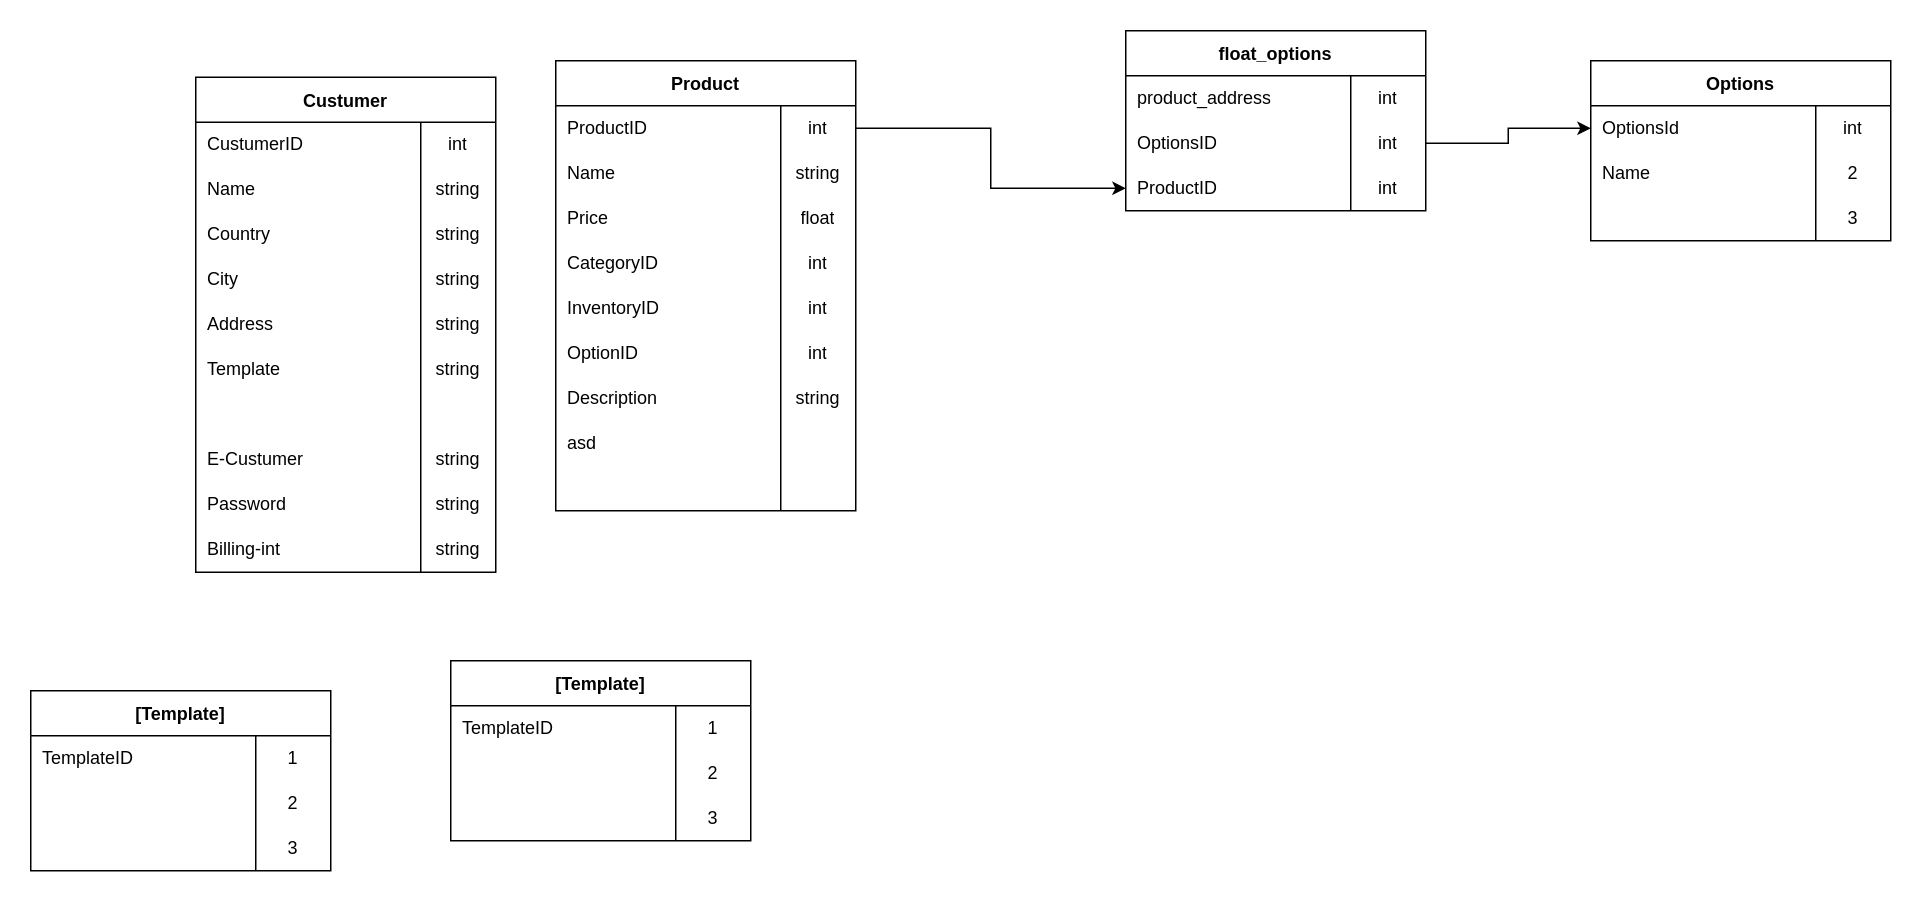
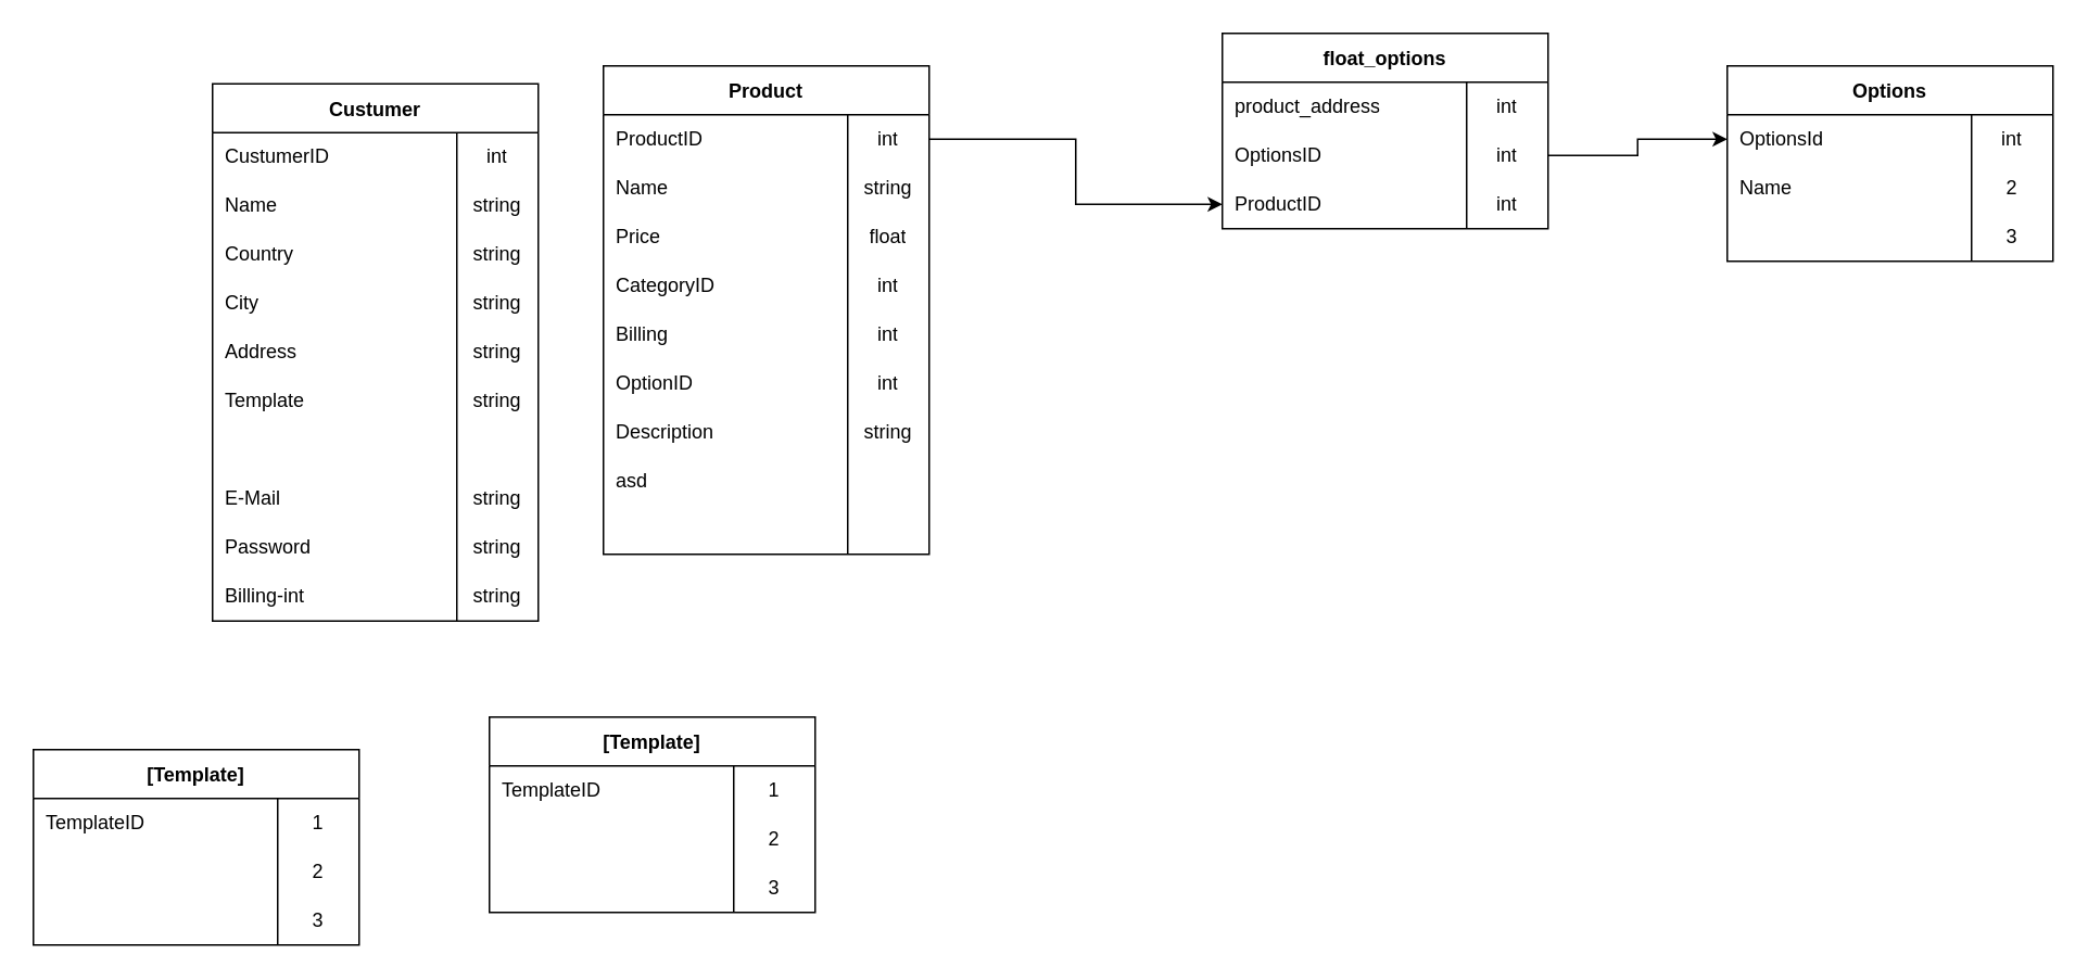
- <mxCell id="16" value="InventoryID" style="shape=partialRectangle;html=1;whiteSpace=wrap;connectable=0;fillColor=none;top=0;left=0;bottom=0;right=0;overflow=hidden;align=left;spacingLeft=6;" parent="15" vertex="1"><mxGeometry width="150" height="30" as="geometry"><mxRectangle width="150" height="30" as="alternateBounds" /></mxGeometry></mxCell>
+ <mxCell id="16" value="Billing" style="shape=partialRectangle;html=1;whiteSpace=wrap;connectable=0;fillColor=none;top=0;left=0;bottom=0;right=0;overflow=hidden;align=left;spacingLeft=6;" parent="15" vertex="1"><mxGeometry width="150" height="30" as="geometry"><mxRectangle width="150" height="30" as="alternateBounds" /></mxGeometry></mxCell>
- <mxCell id="63" value="E-Custumer" style="shape=partialRectangle;html=1;whiteSpace=wrap;connectable=0;fillColor=none;top=0;left=0;bottom=0;right=0;overflow=hidden;align=left;spacingLeft=6;" parent="62" vertex="1"><mxGeometry width="150" height="30" as="geometry"><mxRectangle width="150" height="30" as="alternateBounds" /></mxGeometry></mxCell>
+ <mxCell id="63" value="E-Mail" style="shape=partialRectangle;html=1;whiteSpace=wrap;connectable=0;fillColor=none;top=0;left=0;bottom=0;right=0;overflow=hidden;align=left;spacingLeft=6;" parent="62" vertex="1"><mxGeometry width="150" height="30" as="geometry"><mxRectangle width="150" height="30" as="alternateBounds" /></mxGeometry></mxCell>
